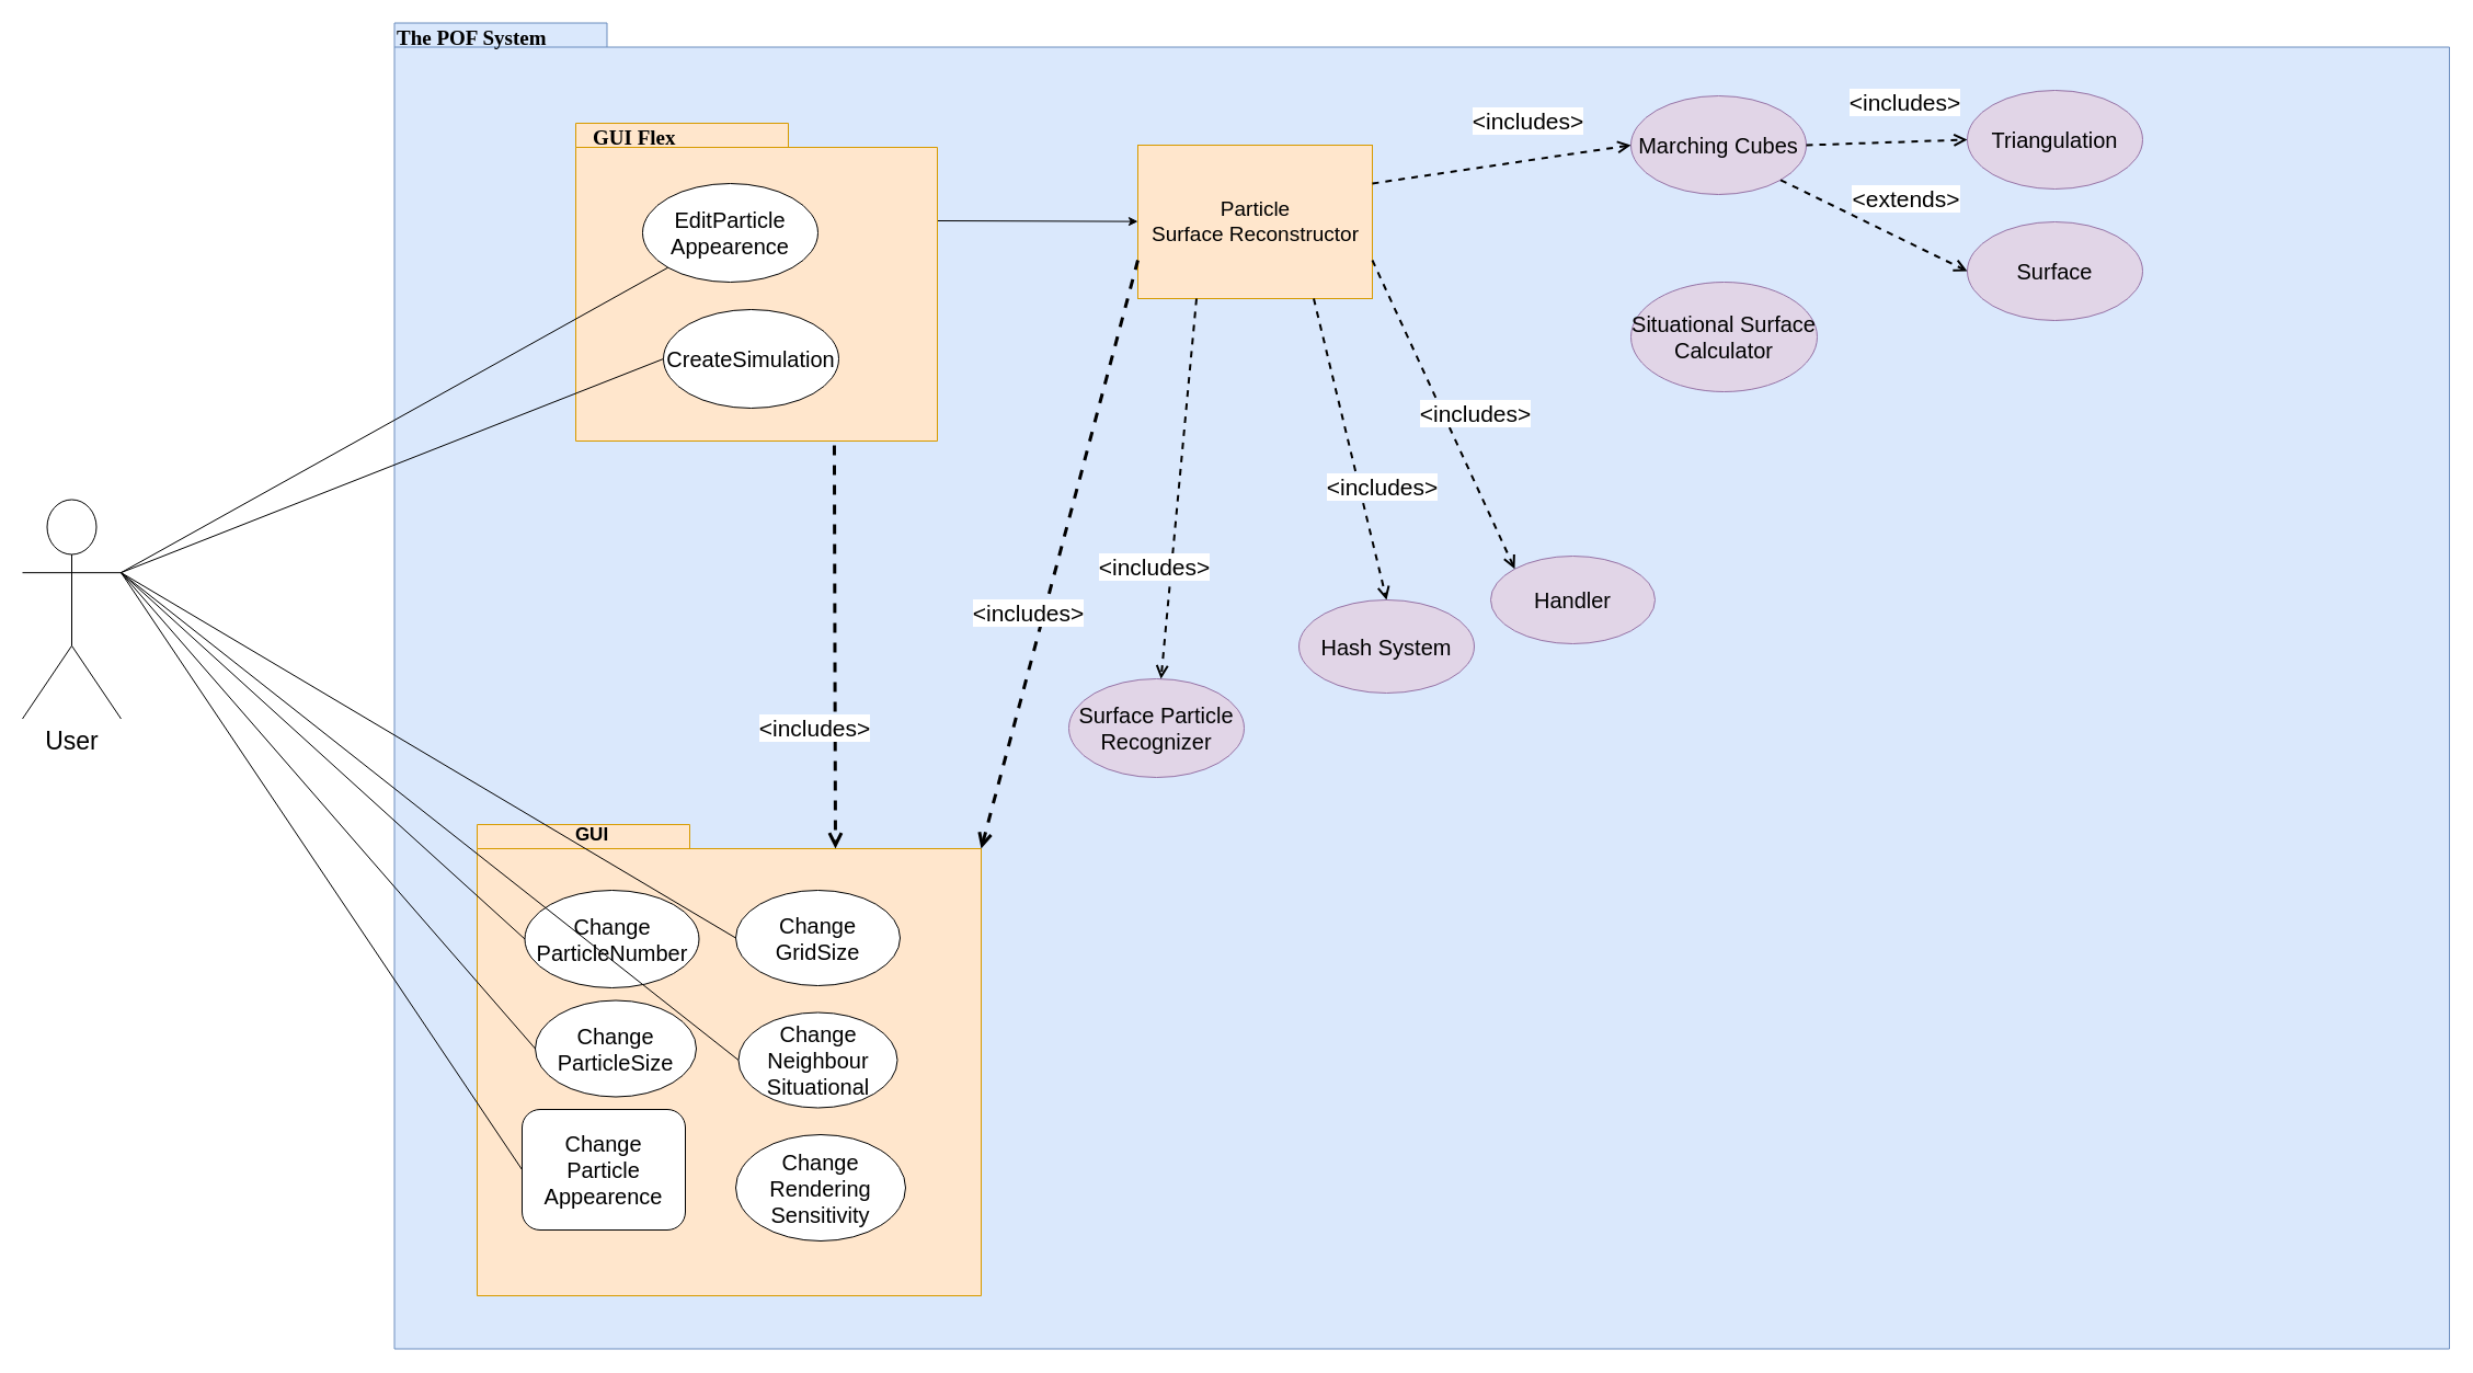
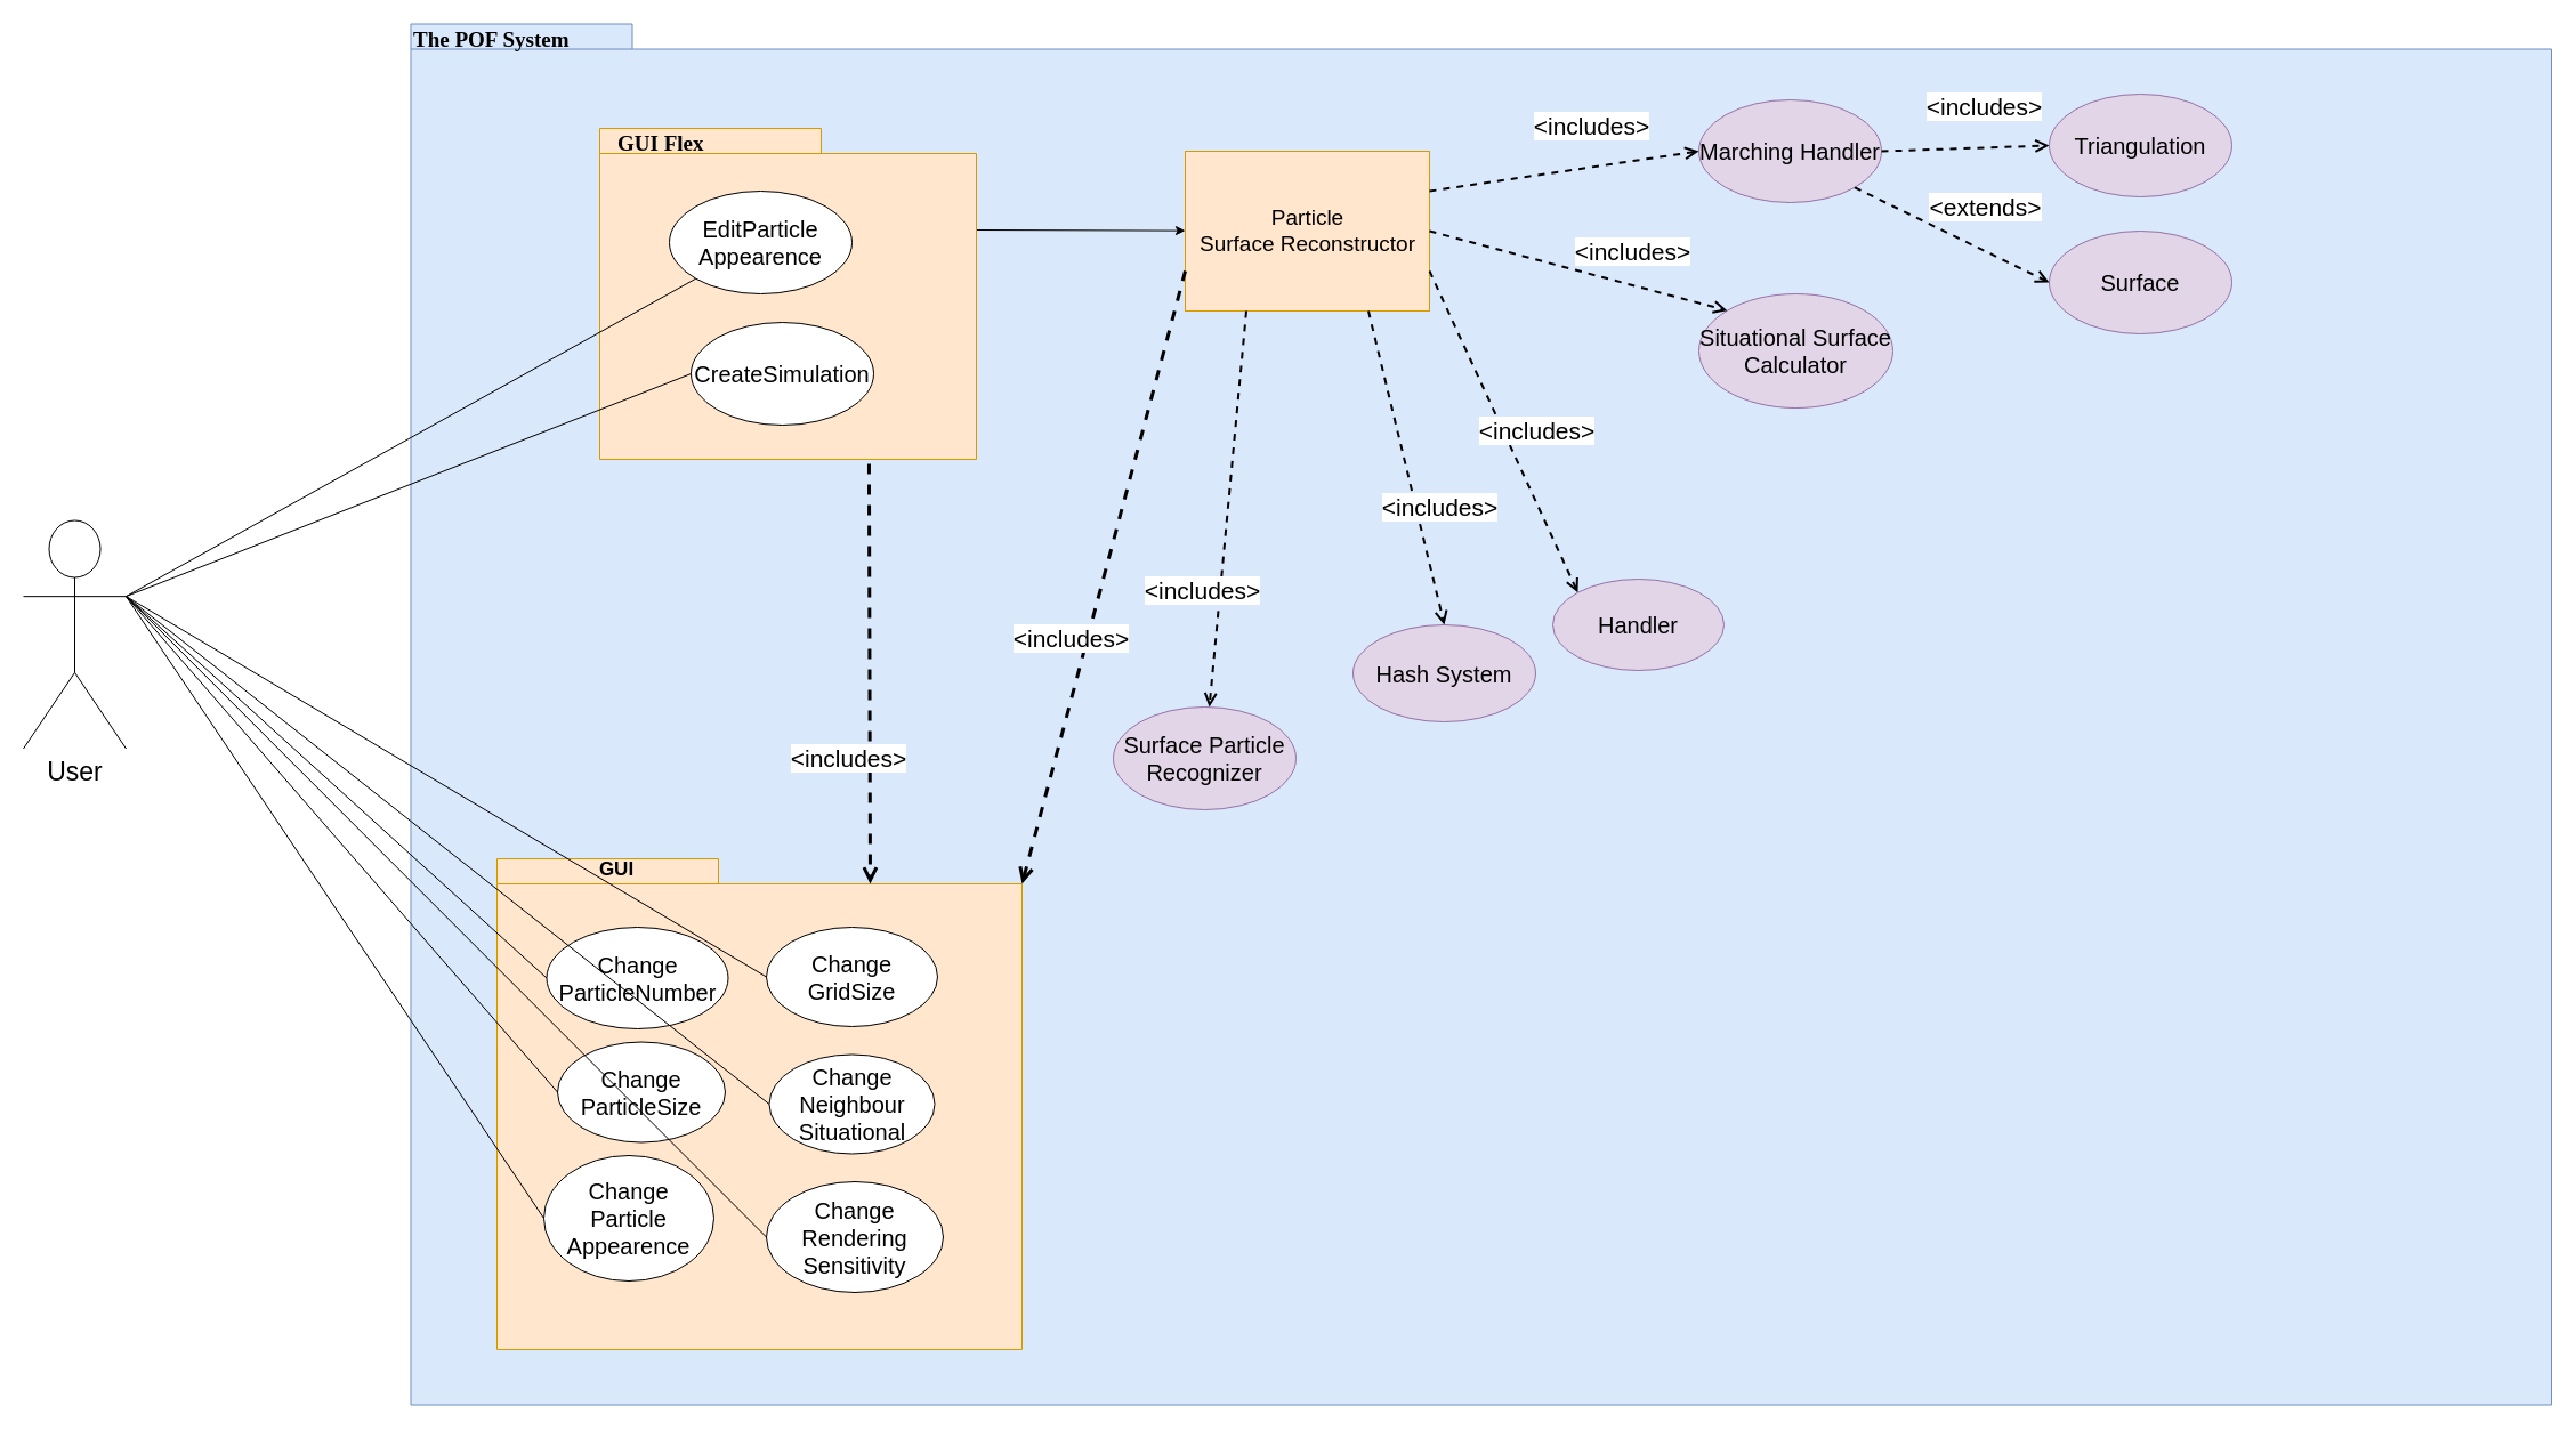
- <mxCell id="10" value="&lt;span style=&quot;font-size: 20px&quot;&gt;Marching Cubes&lt;/span&gt;" style="ellipse;whiteSpace=wrap;html=1;fillColor=#e1d5e7;strokeColor=#9673a6;" parent="1" vertex="1"><mxGeometry x="1488" y="87" width="160" height="90" as="geometry" /></mxCell>
+ <mxCell id="10" value="&lt;span style=&quot;font-size: 20px&quot;&gt;Marching Handler&lt;/span&gt;" style="ellipse;whiteSpace=wrap;html=1;fillColor=#e1d5e7;strokeColor=#9673a6;" parent="1" vertex="1"><mxGeometry x="1488" y="87" width="160" height="90" as="geometry" /></mxCell>
+ <mxCell id="37" value="&lt;font style=&quot;font-size: 21px;&quot;&gt;&amp;lt;includes&amp;gt;&lt;/font&gt;" style="html=1;verticalAlign=bottom;endArrow=open;dashed=1;endSize=8;entryX=0;entryY=0;entryDx=0;entryDy=0;exitX=1;exitY=0.5;exitDx=0;exitDy=0;strokeWidth=2;fontSize=21;" parent="1" source="6" target="7" edge="1"><mxGeometry x="0.337" y="14" relative="1" as="geometry"><mxPoint x="1325" y="253.5" as="sourcePoint" /><mxPoint x="1397" y="625.5" as="targetPoint" /><mxPoint as="offset" /></mxGeometry></mxCell>
+ <mxCell id="28" value="" style="endArrow=none;html=1;fontSize=19;entryX=0;entryY=0.5;entryDx=0;entryDy=0;exitX=1;exitY=0.333;exitDx=0;exitDy=0;exitPerimeter=0;" parent="1" source="4" target="18" edge="1"><mxGeometry width="50" height="50" relative="1" as="geometry"><mxPoint x="-155" y="727.167" as="sourcePoint" /><mxPoint x="202" y="1062" as="targetPoint" /></mxGeometry></mxCell>
- <mxCell id="15" value="&lt;font style=&quot;font-size: 20px&quot;&gt;Change&lt;br&gt;Particle&lt;br&gt;Appearence&lt;/font&gt;" style="whiteSpace=wrap;html=1;rounded=1;" parent="1" vertex="1"><mxGeometry x="476" y="1012" width="149" height="110" as="geometry" /></mxCell>
+ <mxCell id="15" value="&lt;font style=&quot;font-size: 20px&quot;&gt;Change&lt;br&gt;Particle&lt;br&gt;Appearence&lt;/font&gt;" style="ellipse;whiteSpace=wrap;html=1;" parent="1" vertex="1"><mxGeometry x="476" y="1012" width="149" height="110" as="geometry" /></mxCell>
